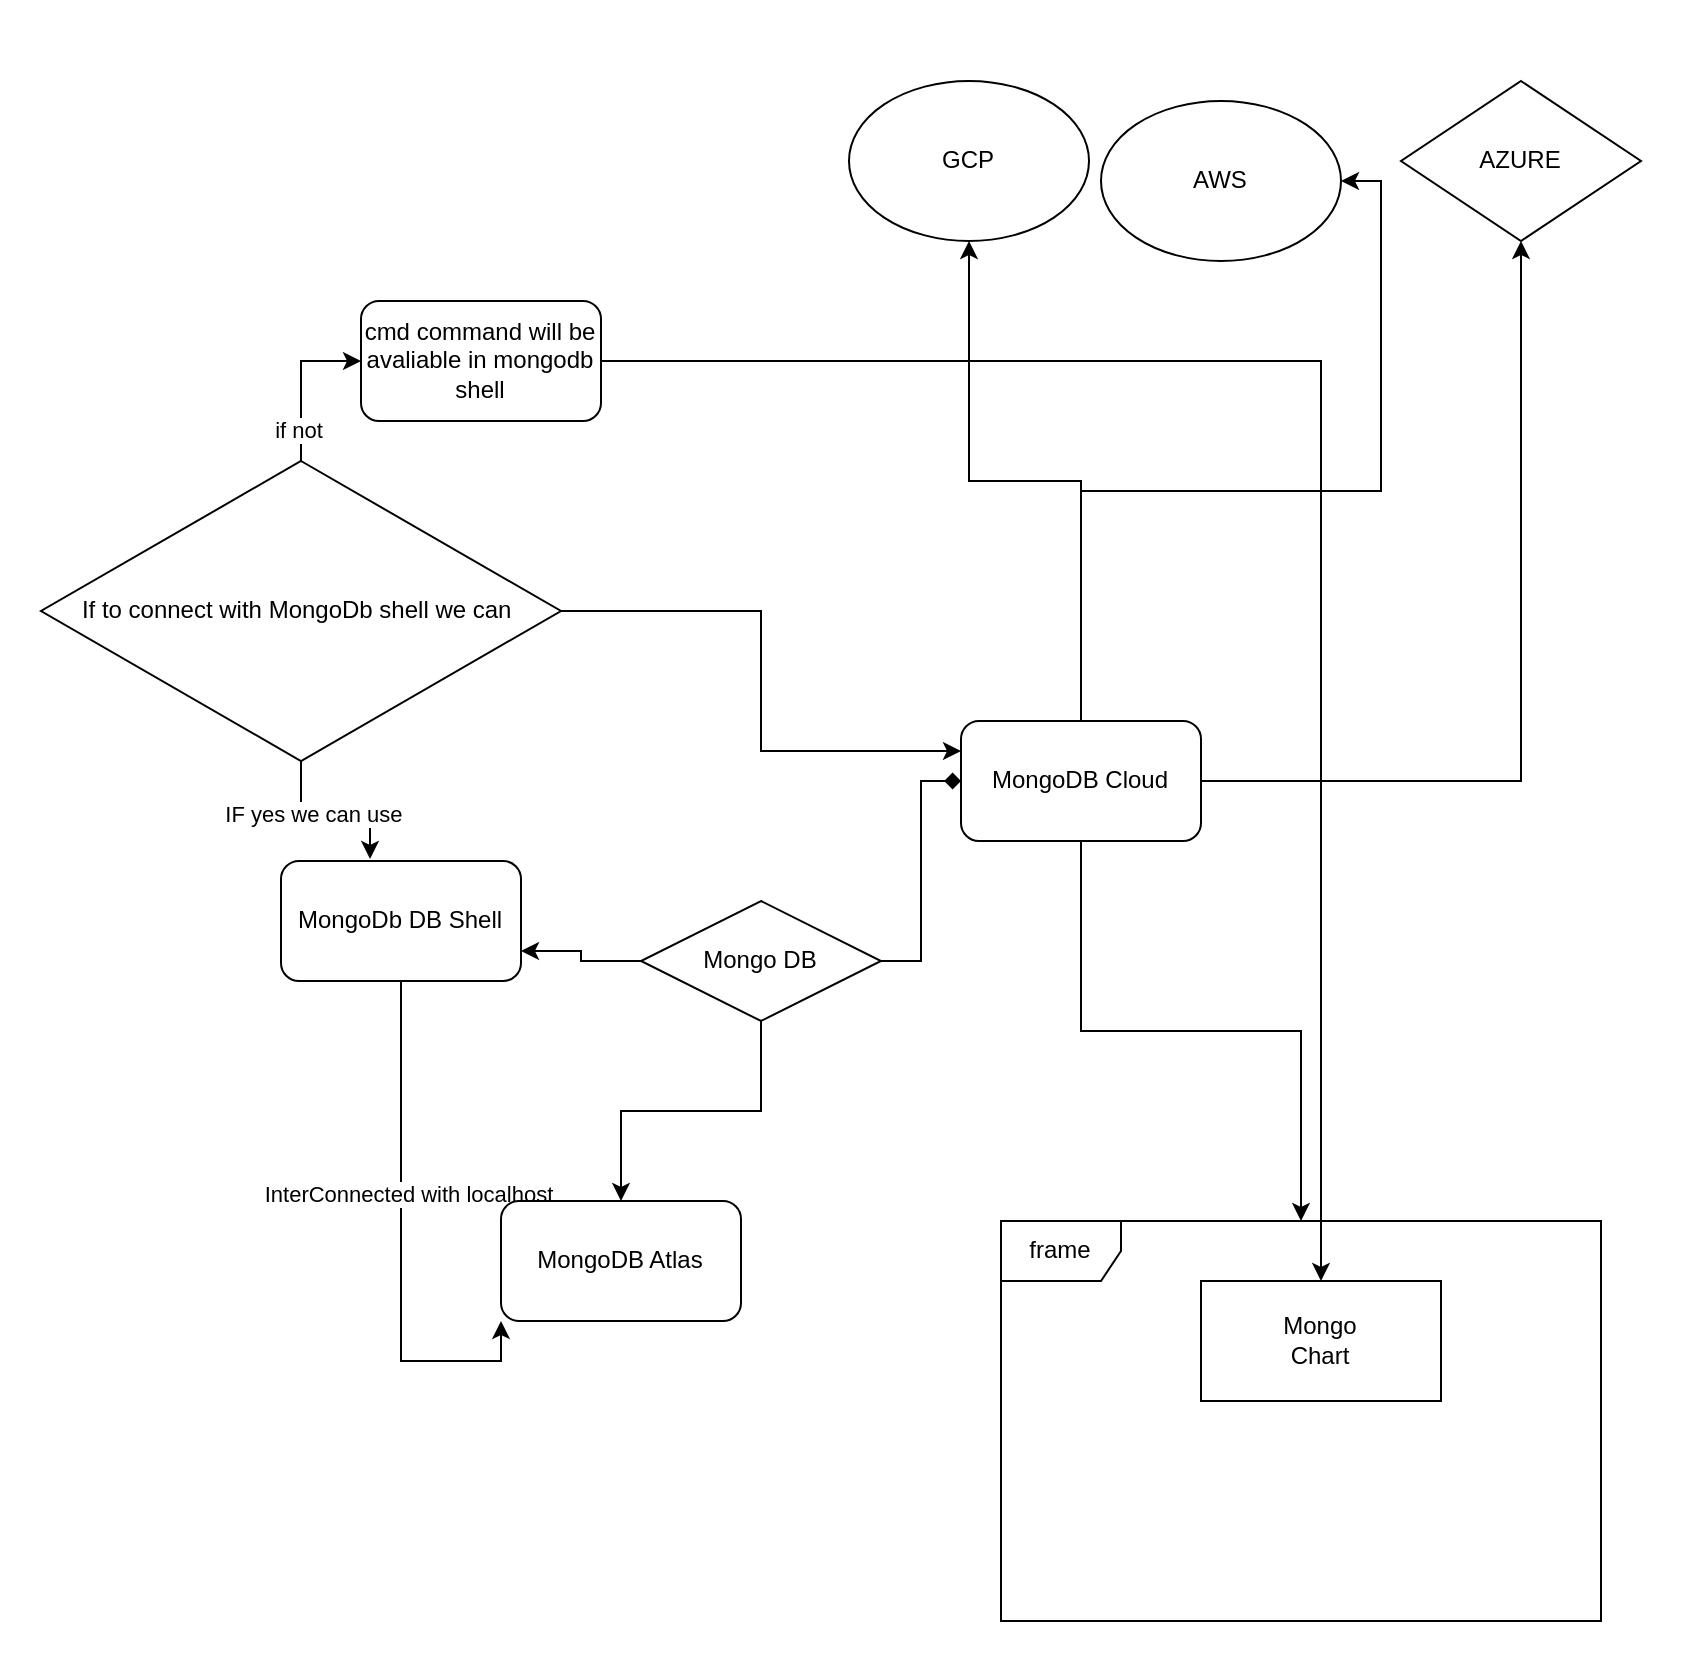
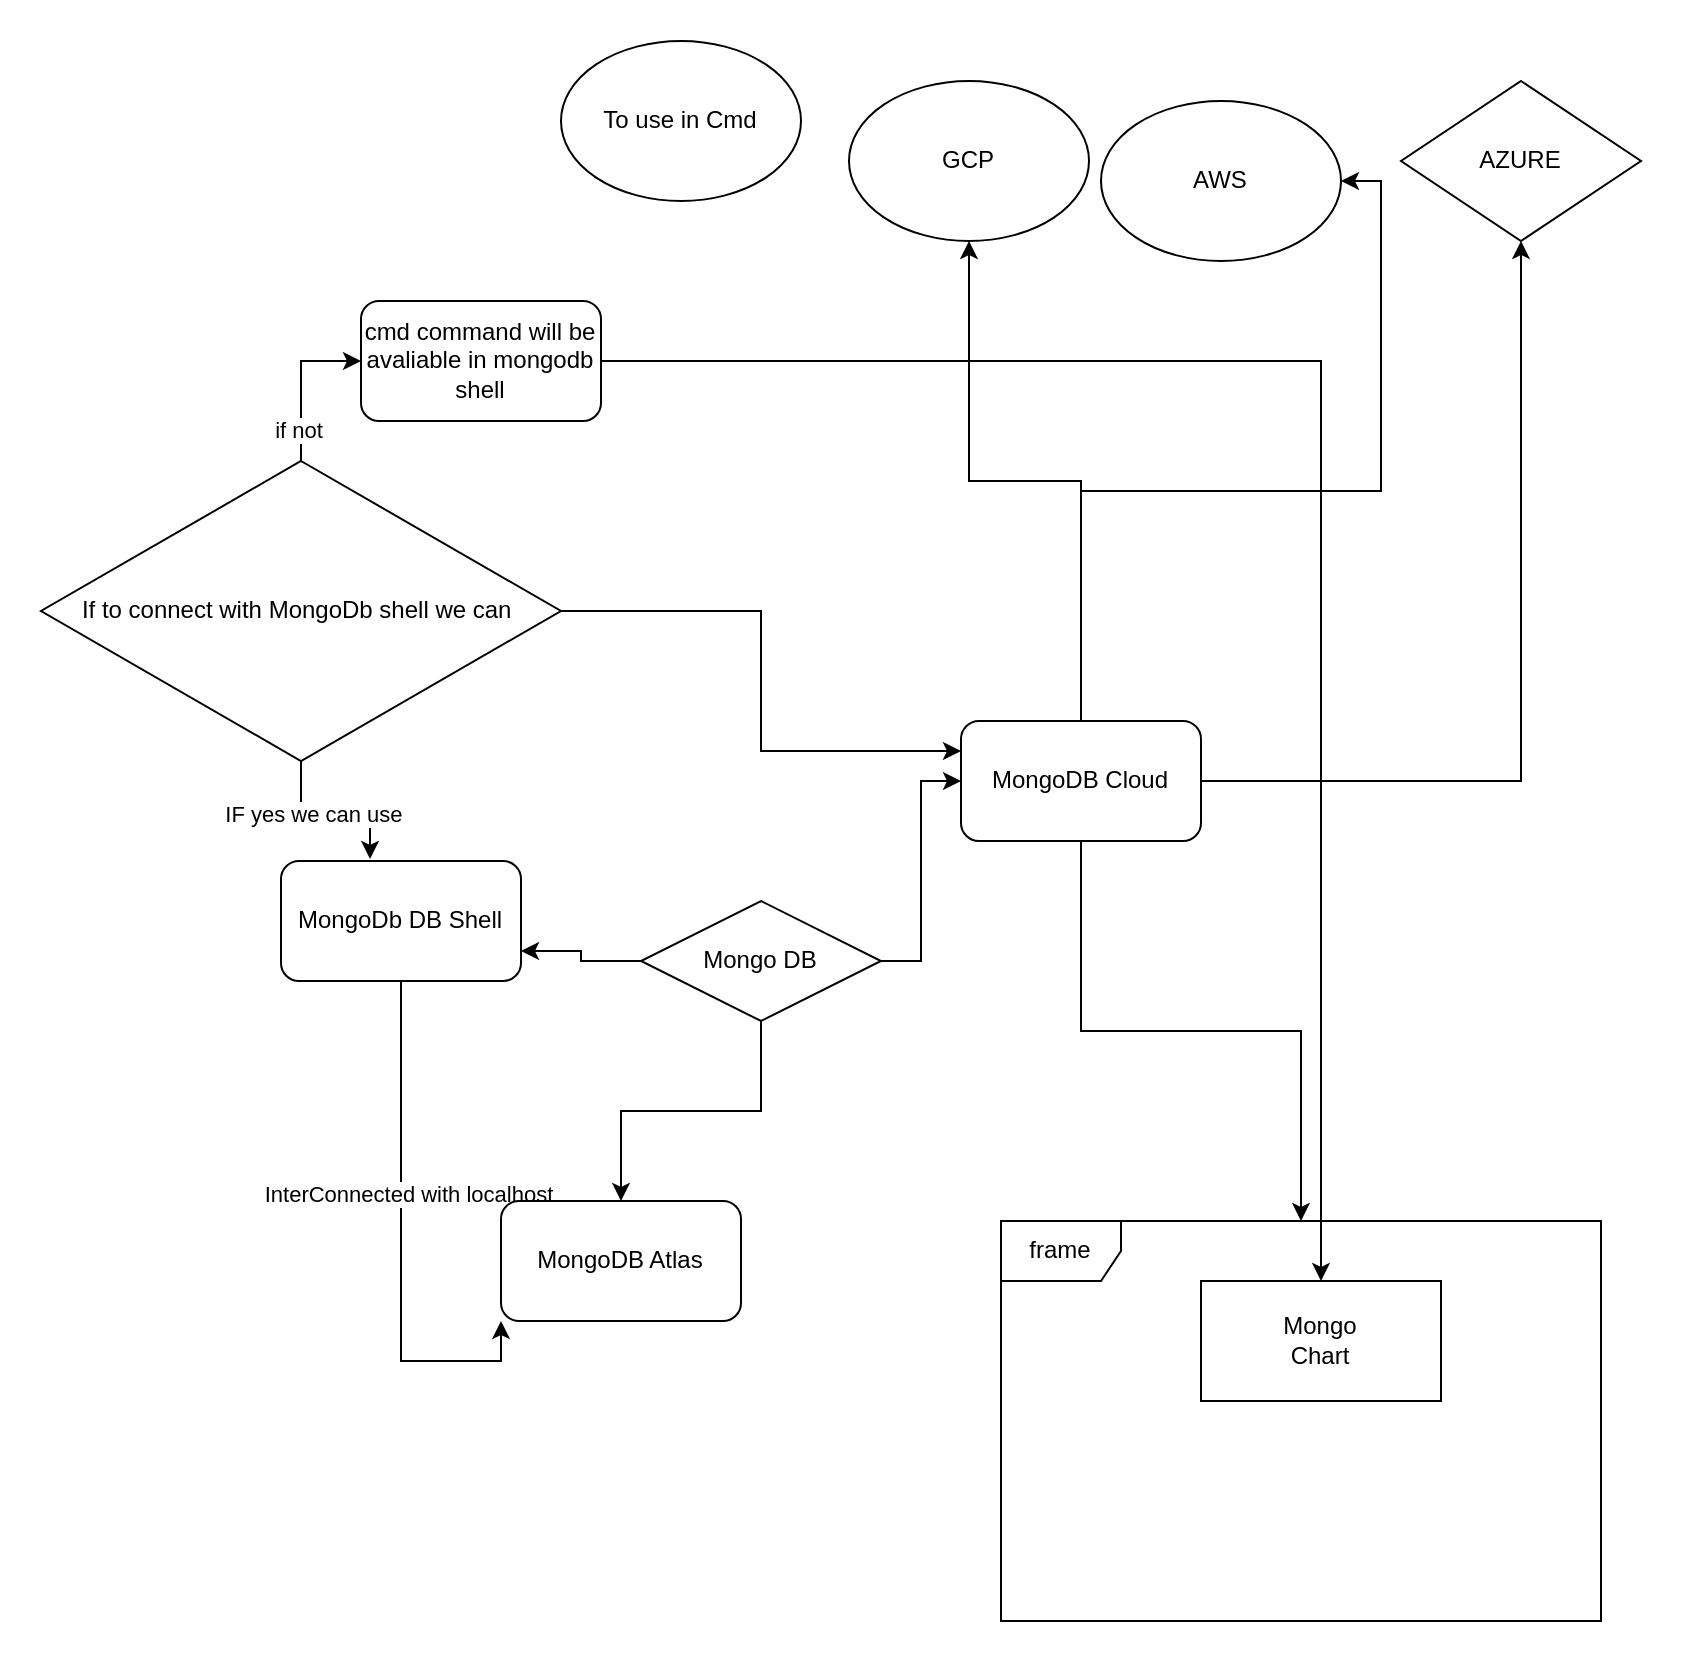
+ <mxCell id="28" value="To use in Cmd&lt;br&gt;" style="ellipse;whiteSpace=wrap;html=1;" vertex="1" parent="1"><mxGeometry x="280" y="20" width="120" height="80" as="geometry" /></mxCell>
- <mxCell id="2" style="edgeStyle=orthogonalEdgeStyle;rounded=0;orthogonalLoop=1;jettySize=auto;html=1;entryX=0;entryY=0.5;entryDx=0;entryDy=0;endArrow=diamond;" edge="1" parent="1" source="5" target="14"><mxGeometry relative="1" as="geometry" /></mxCell>
+ <mxCell id="2" style="edgeStyle=orthogonalEdgeStyle;rounded=0;orthogonalLoop=1;jettySize=auto;html=1;entryX=0;entryY=0.5;entryDx=0;entryDy=0;" edge="1" parent="1" source="5" target="14"><mxGeometry relative="1" as="geometry" /></mxCell>
